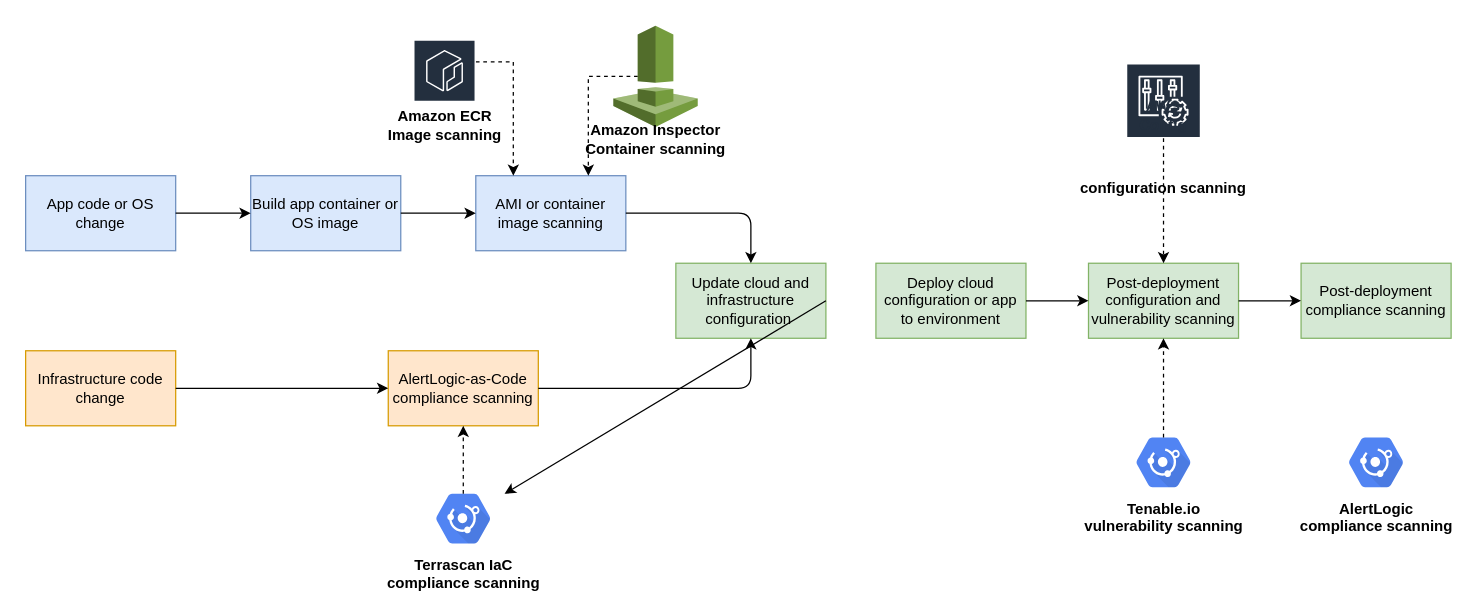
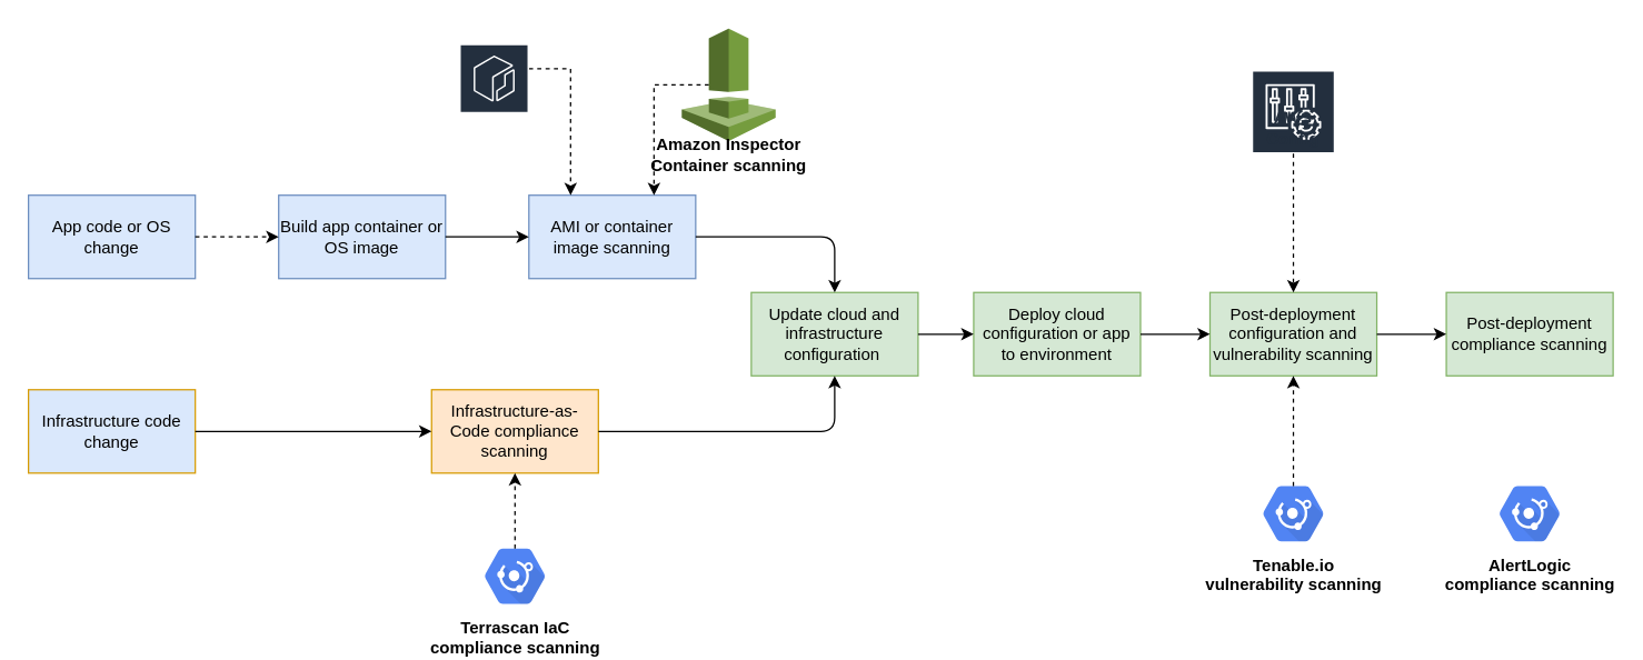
- <mxCell id="26" value="&lt;span style=&quot;font-weight: 700&quot;&gt;Amazon ECR&lt;/span&gt;&lt;br style=&quot;font-weight: 700&quot;&gt;&lt;span style=&quot;font-weight: 700&quot;&gt;Image scanning&lt;/span&gt;" style="text;html=1;strokeColor=none;fillColor=none;align=center;verticalAlign=middle;whiteSpace=wrap;rounded=0;" vertex="1" parent="1"><mxGeometry x="302.5" y="90" width="105" height="20" as="geometry" /></mxCell>
- <mxCell id="31" value="&lt;span style=&quot;font-weight: 700&quot;&gt;configuration scanning&lt;/span&gt;" style="text;html=1;strokeColor=none;fillColor=none;align=center;verticalAlign=middle;whiteSpace=wrap;rounded=0;" vertex="1" parent="1"><mxGeometry x="860" y="140" width="140" height="20" as="geometry" /></mxCell>
- <mxCell id="12" value="" style="endArrow=classic;html=1;exitX=1;exitY=0.5;exitDx=0;exitDy=0;entryX=0;entryY=0.5;entryDx=0;entryDy=0;edgeStyle=orthogonalEdgeStyle;" parent="1" source="3" target="6" edge="1"><mxGeometry width="50" height="50" relative="1" as="geometry"><mxPoint x="150" y="300" as="sourcePoint" /><mxPoint x="320" y="300" as="targetPoint" /></mxGeometry></mxCell>
+ <mxCell id="12" value="" style="endArrow=classic;html=1;exitX=1;exitY=0.5;exitDx=0;exitDy=0;entryX=0;entryY=0.5;entryDx=0;entryDy=0;edgeStyle=orthogonalEdgeStyle;dashed=1;" parent="1" source="3" target="6" edge="1"><mxGeometry width="50" height="50" relative="1" as="geometry"><mxPoint x="150" y="300" as="sourcePoint" /><mxPoint x="320" y="300" as="targetPoint" /></mxGeometry></mxCell>
- <mxCell id="2" value="Infrastructure code change" style="rounded=0;whiteSpace=wrap;html=1;fillColor=#ffe6cc;strokeColor=#d79b00;" parent="1" vertex="1"><mxGeometry x="20" y="280" width="120" height="60" as="geometry" /></mxCell>
+ <mxCell id="2" value="Infrastructure code change" style="rounded=0;whiteSpace=wrap;html=1;fillColor=#dae8fc;strokeColor=#d79b00;" parent="1" vertex="1"><mxGeometry x="20" y="280" width="120" height="60" as="geometry" /></mxCell>
- <mxCell id="4" value="AlertLogic-as-Code compliance scanning" style="rounded=0;whiteSpace=wrap;html=1;fillColor=#ffe6cc;strokeColor=#d79b00;" parent="1" vertex="1"><mxGeometry x="310" y="280" width="120" height="60" as="geometry" /></mxCell>
+ <mxCell id="4" value="Infrastructure-as-Code compliance scanning" style="rounded=0;whiteSpace=wrap;html=1;fillColor=#ffe6cc;strokeColor=#d79b00;" parent="1" vertex="1"><mxGeometry x="310" y="280" width="120" height="60" as="geometry" /></mxCell>
- <mxCell id="14" value="" style="endArrow=classic;html=1;exitX=1;exitY=0.5;exitDx=0;exitDy=0;" parent="1" source="5" target="22" edge="1"><mxGeometry width="50" height="50" relative="1" as="geometry"><mxPoint x="150" y="300" as="sourcePoint" /><mxPoint x="320" y="300" as="targetPoint" /></mxGeometry></mxCell>
+ <mxCell id="14" value="" style="endArrow=classic;html=1;exitX=1;exitY=0.5;exitDx=0;exitDy=0;" parent="1" source="5" target="8" edge="1"><mxGeometry width="50" height="50" relative="1" as="geometry"><mxPoint x="150" y="300" as="sourcePoint" /><mxPoint x="320" y="300" as="targetPoint" /></mxGeometry></mxCell>
